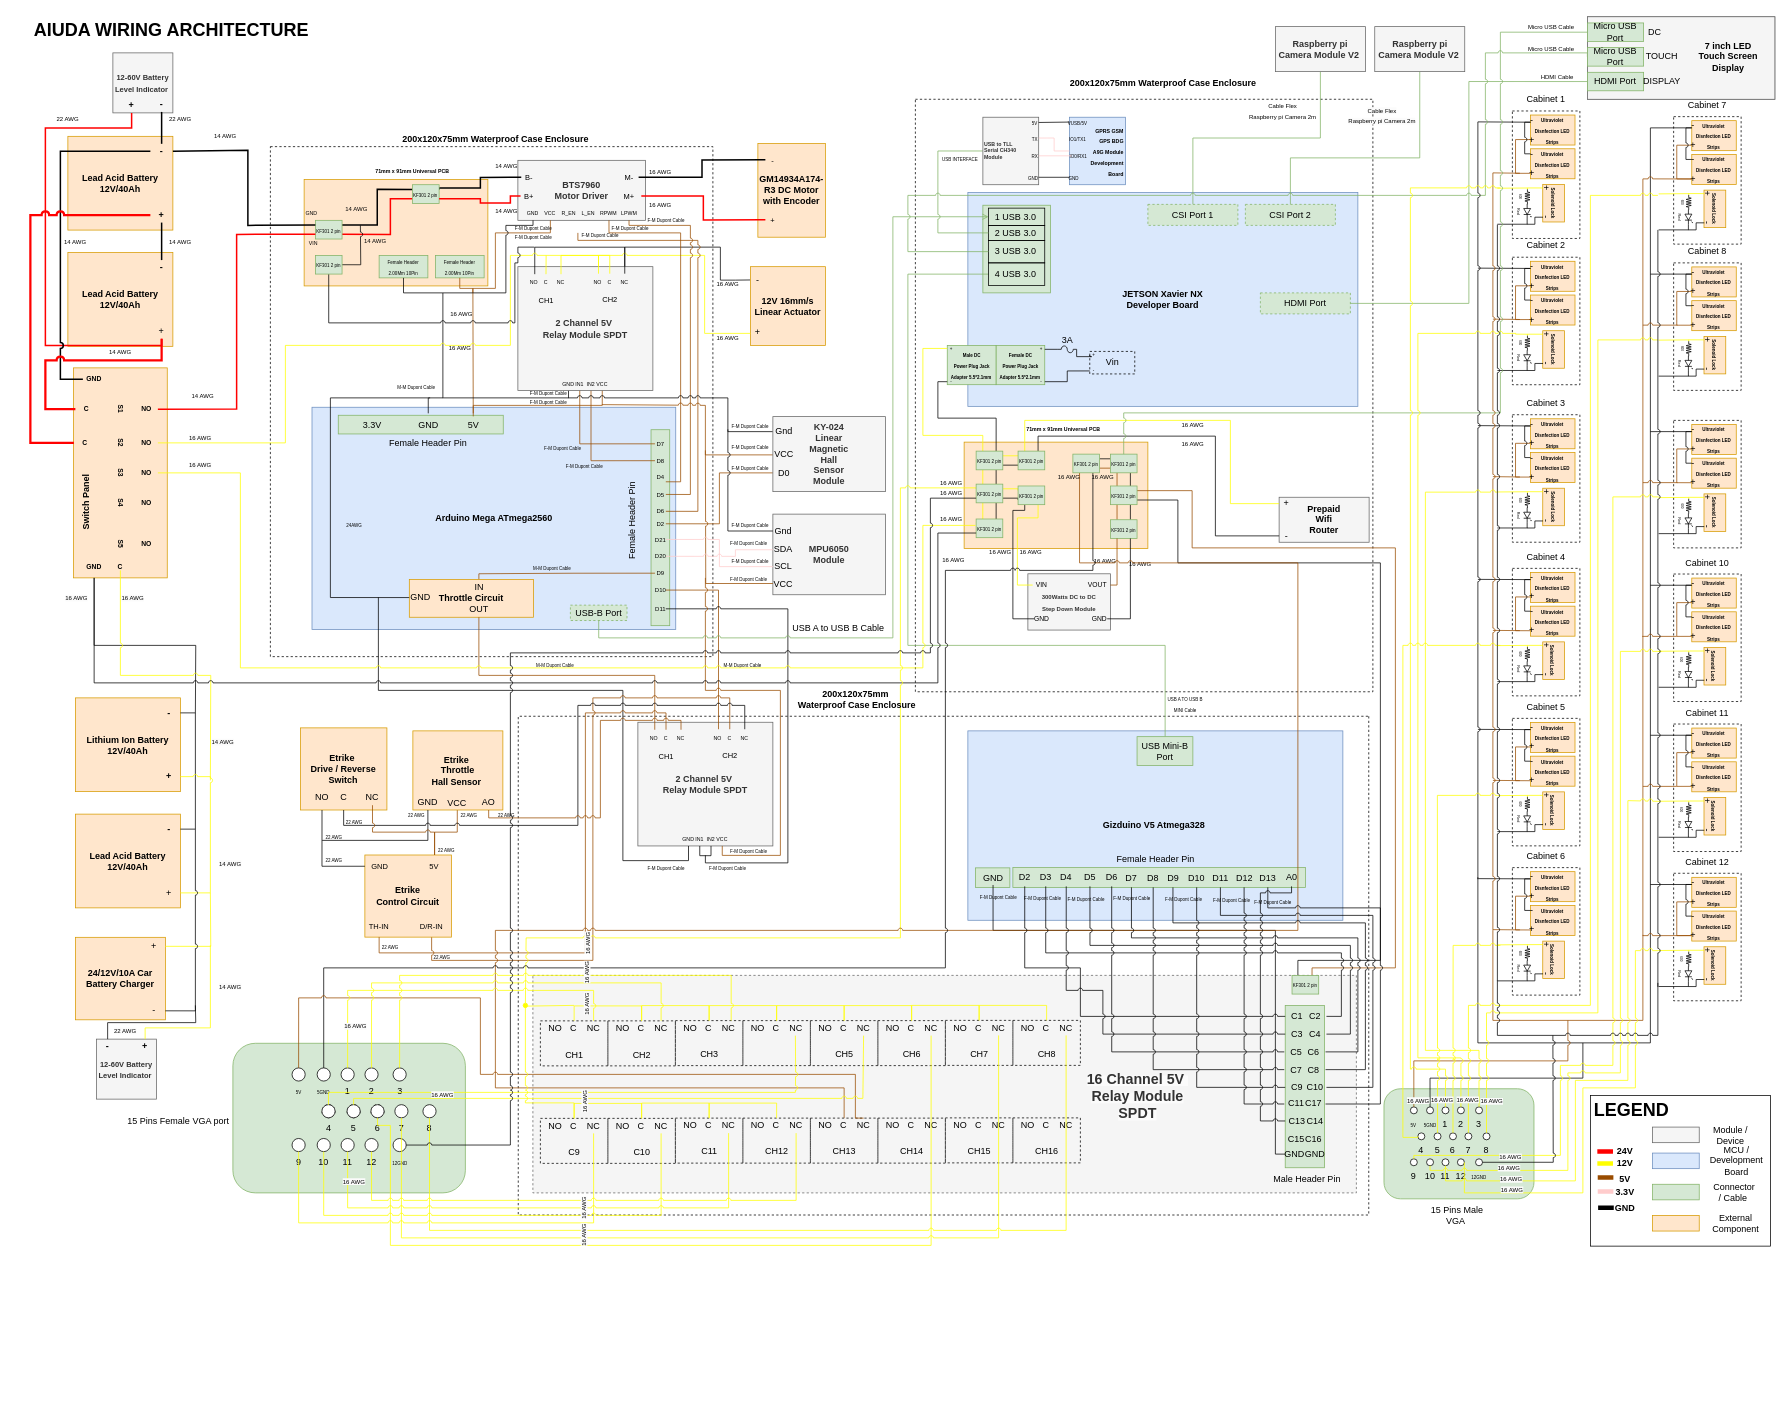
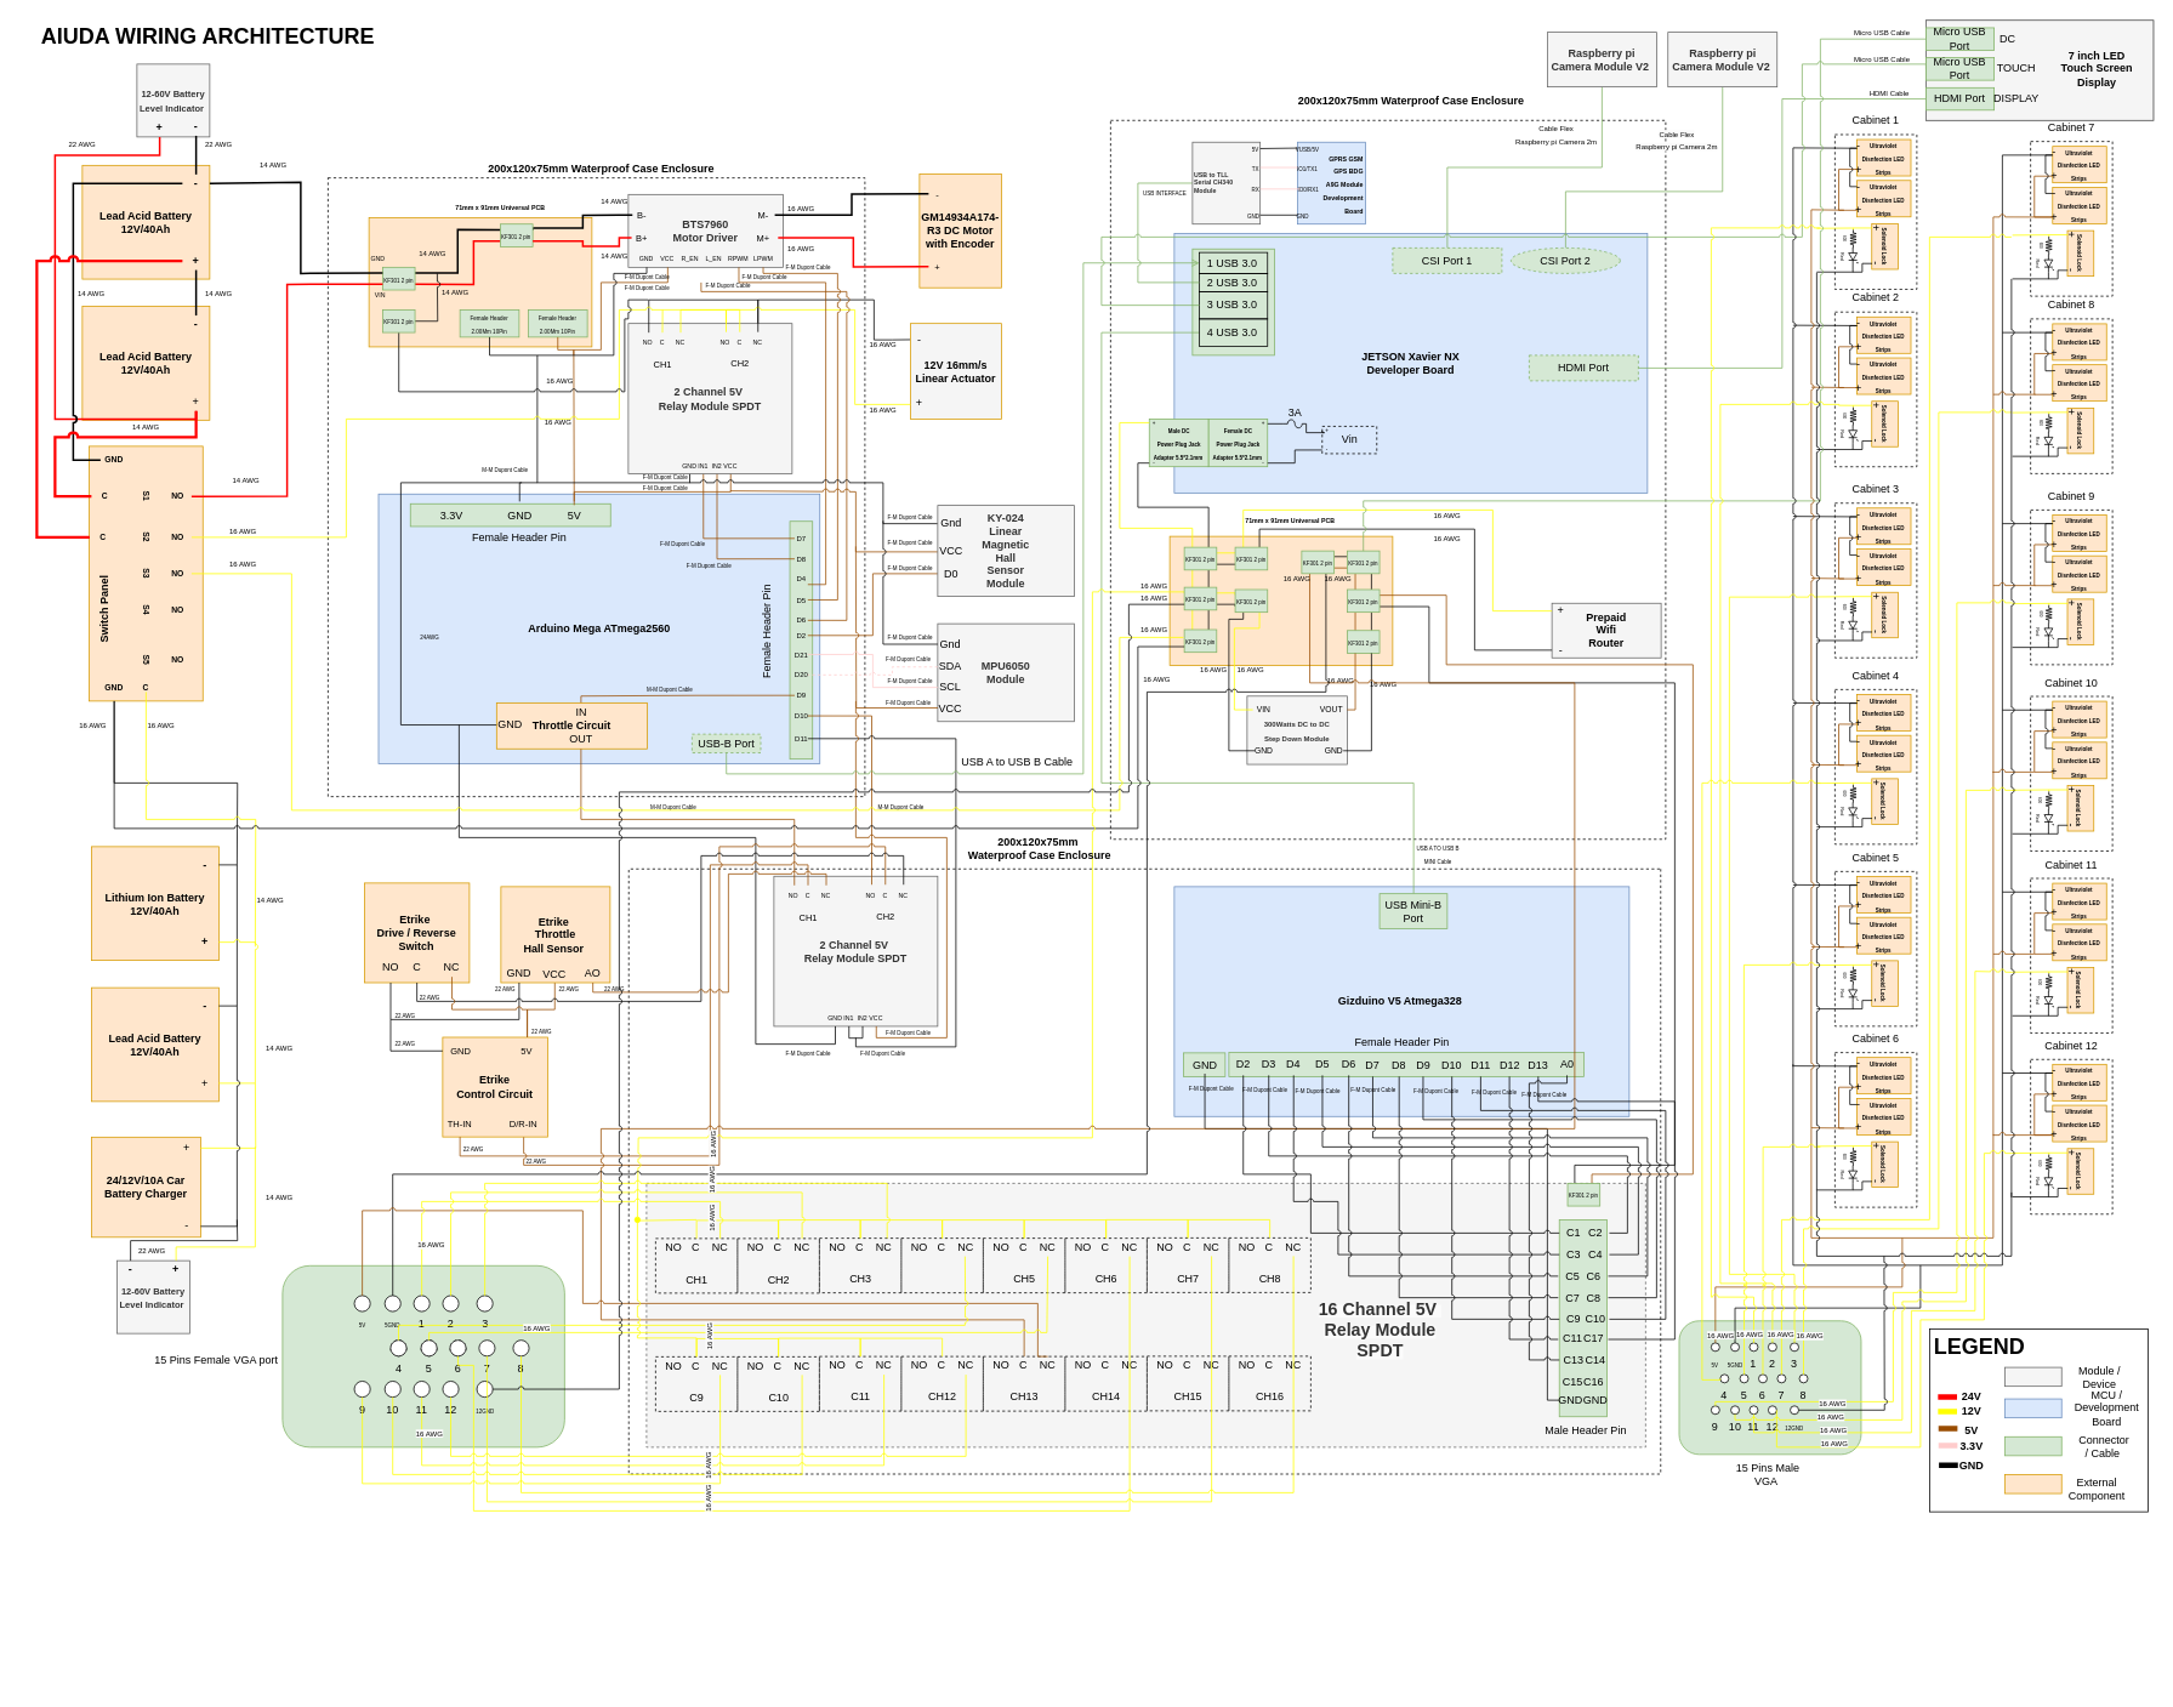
- <mxCell id="345" style="edgeStyle=orthogonalEdgeStyle;rounded=0;jumpStyle=arc;orthogonalLoop=1;jettySize=auto;html=1;exitX=1;exitY=0.5;exitDx=0;exitDy=0;fontSize=9;endArrow=none;endFill=0;strokeColor=#FFCCCC;" parent="331" source="336" target="332" edge="1"><mxGeometry relative="1" as="geometry" /></mxCell>
+ <mxCell id="345" style="edgeStyle=orthogonalEdgeStyle;rounded=0;jumpStyle=arc;orthogonalLoop=1;jettySize=auto;html=1;exitX=1;exitY=0.5;exitDx=0;exitDy=0;entryX=0;entryY=0.5;entryDx=0;entryDy=0;fontSize=9;endArrow=none;endFill=0;strokeColor=#FFCCCC;" parent="331" source="336" target="344" edge="1"><mxGeometry relative="1" as="geometry" /></mxCell>
- <mxCell id="349" value="&lt;font style=&quot;font-size: 12px;&quot;&gt;CSI Port 2&lt;/font&gt;" style="rounded=0;whiteSpace=wrap;html=1;dashed=1;strokeColor=#82b366;fontSize=6;fillColor=#d5e8d4;" parent="1" vertex="1"><mxGeometry x="1660" y="272" width="120" height="28" as="geometry" /></mxCell>
+ <mxCell id="349" value="&lt;font style=&quot;font-size: 12px;&quot;&gt;CSI Port 2&lt;/font&gt;" style="ellipse;whiteSpace=wrap;html=1;dashed=1;strokeColor=#82b366;fontSize=6;fillColor=#d5e8d4;" parent="1" vertex="1"><mxGeometry x="1660" y="272" width="120" height="28" as="geometry" /></mxCell>
- <mxCell id="124" value="&lt;b&gt;12V 16mm/s&lt;br&gt;Linear Actuator&lt;/b&gt;" style="rounded=0;whiteSpace=wrap;html=1;fillColor=#ffe6cc;strokeColor=#d79b00;" parent="123" vertex="1"><mxGeometry width="100" height="105" as="geometry" /></mxCell>
+ <mxCell id="124" value="&lt;b&gt;12V 16mm/s&lt;br&gt;Linear Actuator&lt;/b&gt;" style="rounded=0;whiteSpace=wrap;html=1;fillColor=#f5f5f5;strokeColor=#d79b00;" parent="123" vertex="1"><mxGeometry width="100" height="105" as="geometry" /></mxCell>
+ <mxCell id="530" value="&lt;font style=&quot;font-size: 12px;&quot;&gt;Cabinet 9&lt;/font&gt;" style="text;html=1;strokeColor=none;fillColor=none;align=center;verticalAlign=middle;whiteSpace=wrap;rounded=0;dashed=1;fontSize=5;" parent="505" vertex="1"><mxGeometry x="34" width="84" height="30" as="geometry" /></mxCell>
- <mxCell id="203" style="edgeStyle=orthogonalEdgeStyle;rounded=0;orthogonalLoop=1;jettySize=auto;html=1;exitX=0;exitY=0.5;exitDx=0;exitDy=0;entryX=1;entryY=0.5;entryDx=0;entryDy=0;strokeColor=#FFCCCC;fontSize=12;endArrow=none;endFill=0;jumpStyle=arc;" parent="1" source="196" target="146" edge="1"><mxGeometry x="-0.092" y="19" relative="1" as="geometry"><Array as="points"><mxPoint x="980" y="733" /><mxPoint x="980" y="741" /></Array><mxPoint as="offset" /></mxGeometry></mxCell>
+ <mxCell id="203" style="edgeStyle=orthogonalEdgeStyle;rounded=0;orthogonalLoop=1;jettySize=auto;html=1;exitX=0;exitY=0.5;exitDx=0;exitDy=0;entryX=1;entryY=0.5;entryDx=0;entryDy=0;strokeColor=#FFCCCC;fontSize=12;endArrow=none;endFill=0;jumpStyle=arc;dashed=1;" parent="1" source="196" target="146" edge="1"><mxGeometry x="-0.092" y="19" relative="1" as="geometry"><Array as="points"><mxPoint x="980" y="733" /><mxPoint x="980" y="741" /></Array><mxPoint as="offset" /></mxGeometry></mxCell>
- <mxCell id="50" value="External Component" style="text;html=1;strokeColor=none;fillColor=none;align=center;verticalAlign=middle;whiteSpace=wrap;rounded=0;" parent="31" vertex="1"><mxGeometry x="168.467" y="160.107" width="51.836" height="20.793" as="geometry" /></mxCell>
+ <mxCell id="50" value="External Component" style="text;html=1;strokeColor=none;fillColor=none;align=center;verticalAlign=middle;whiteSpace=wrap;rounded=0;" parent="31" vertex="1"><mxGeometry x="158.467" y="165.107" width="51.836" height="20.793" as="geometry" /></mxCell>
